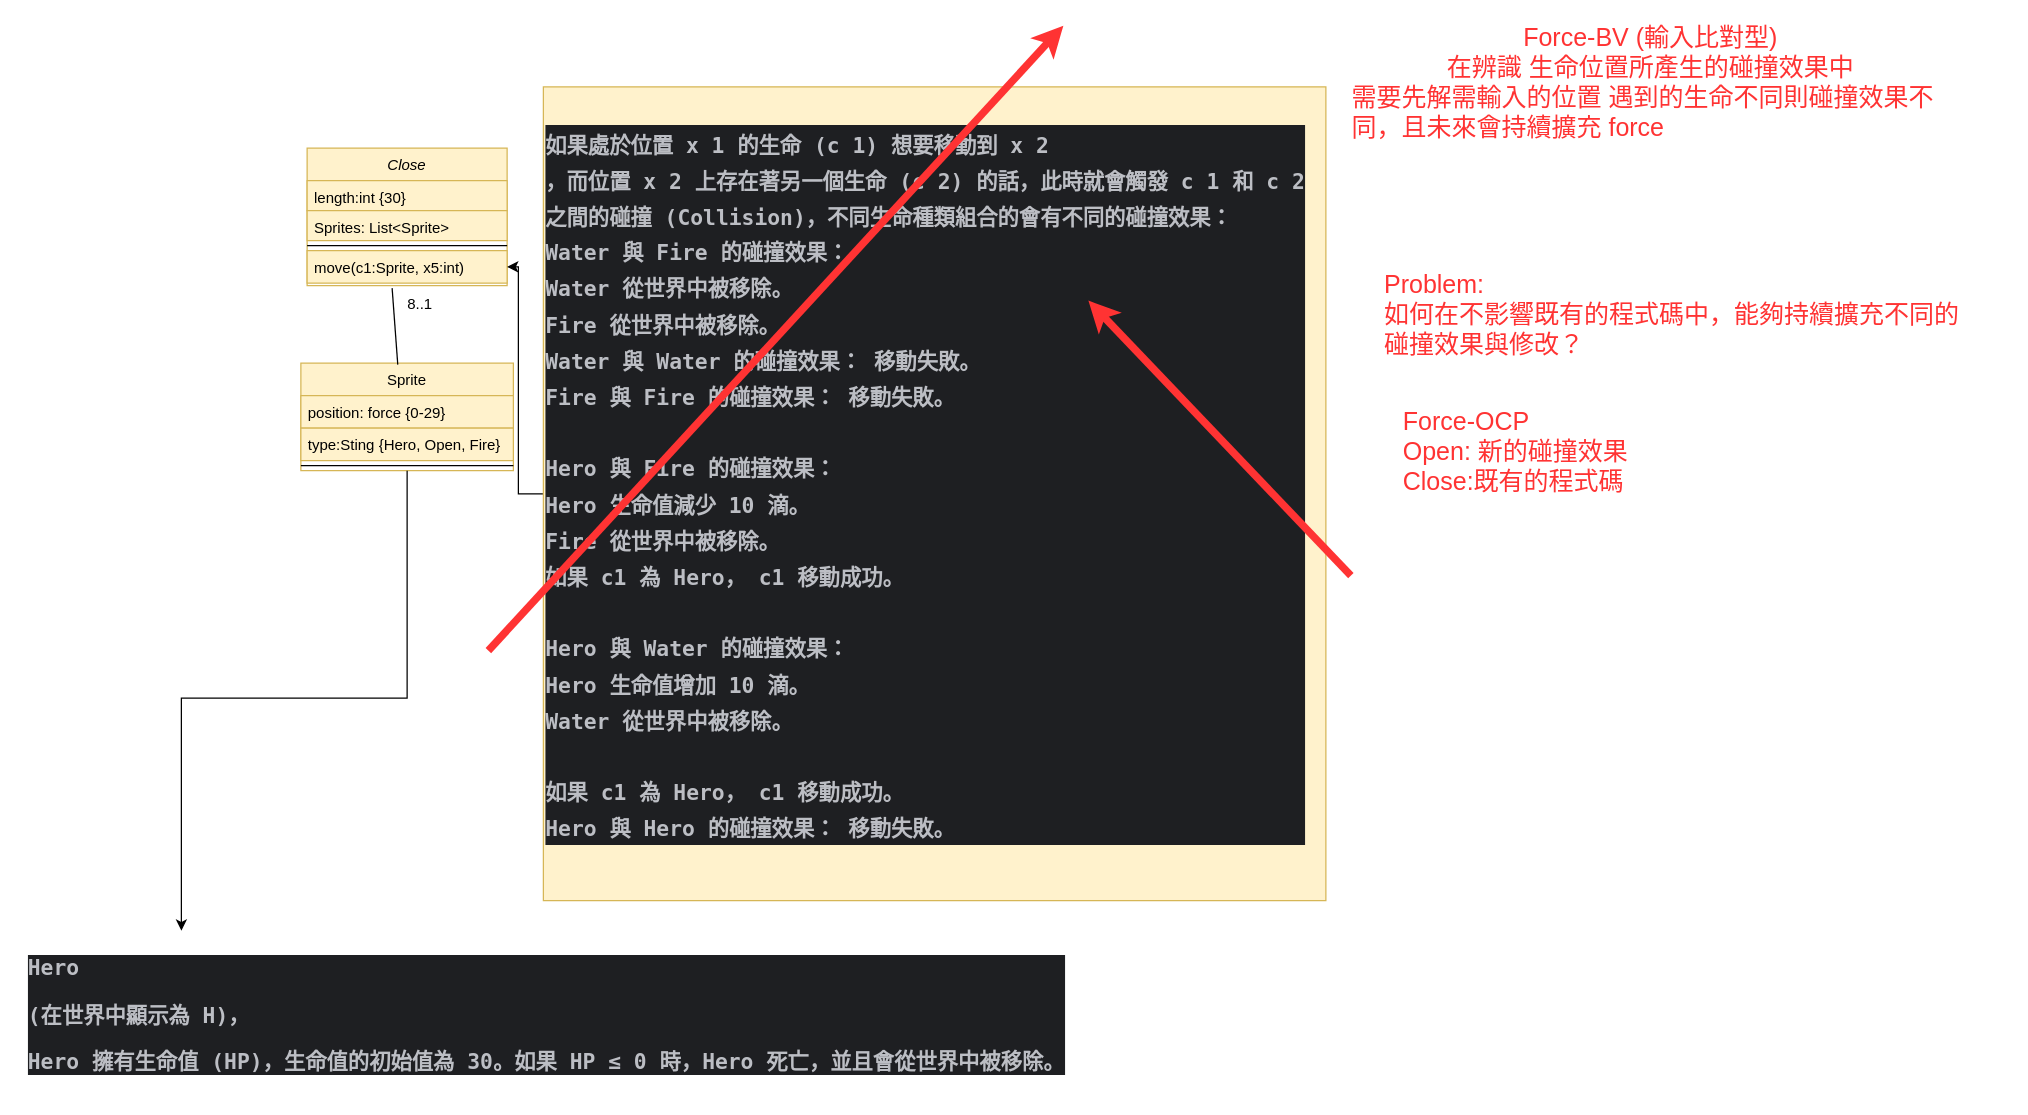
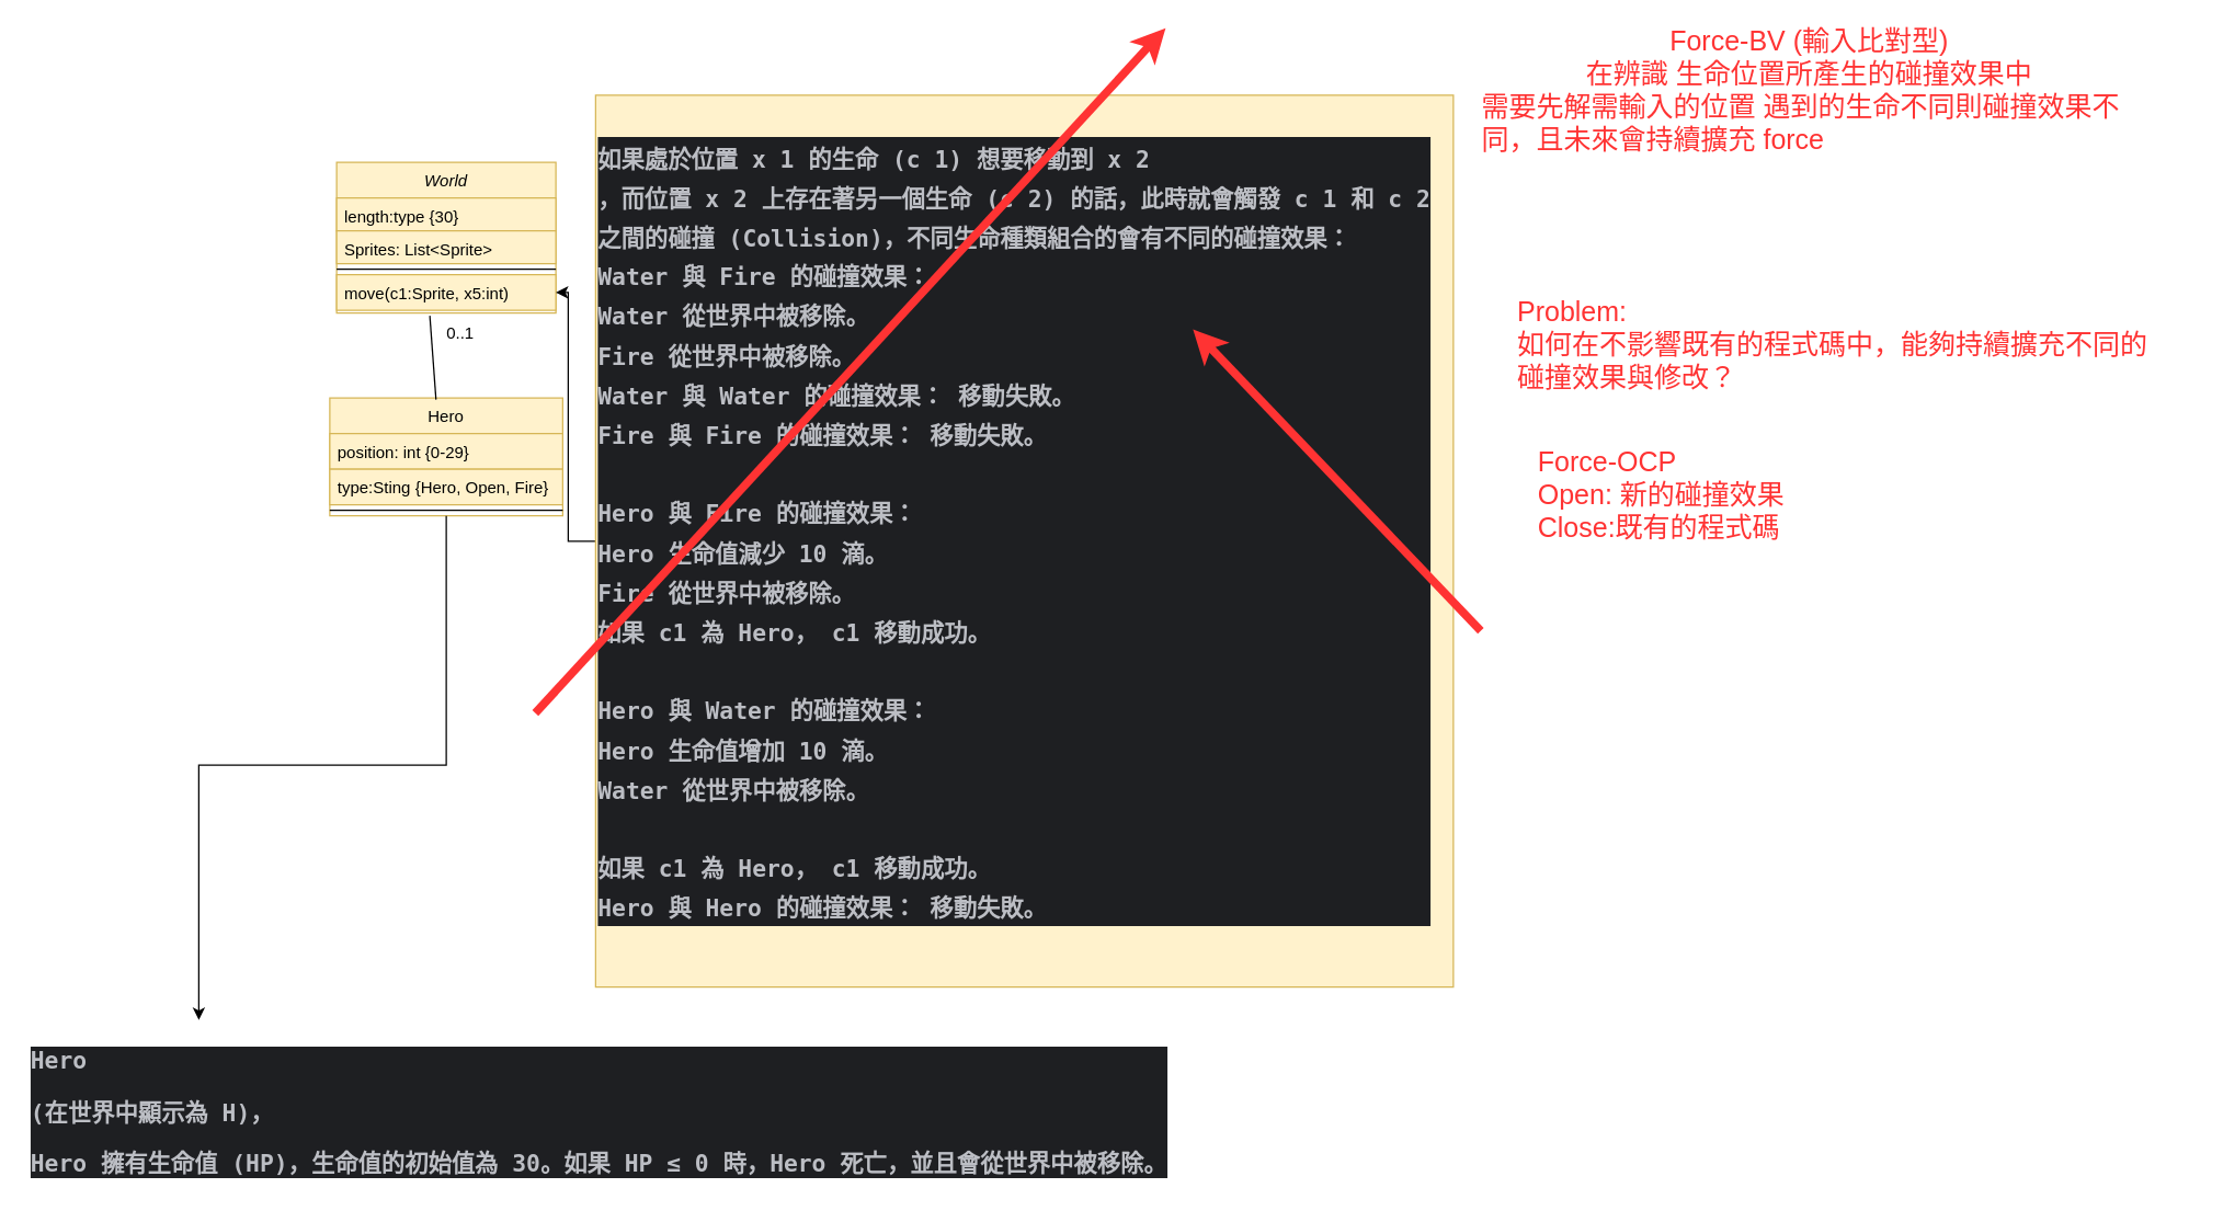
- <mxCell id="2" value="Close" style="swimlane;fontStyle=2;align=center;verticalAlign=top;childLayout=stackLayout;horizontal=1;startSize=26;horizontalStack=0;resizeParent=1;resizeLast=0;collapsible=1;marginBottom=0;rounded=0;shadow=0;strokeWidth=1;fillColor=#fff2cc;strokeColor=#d6b656;" parent="1" vertex="1"><mxGeometry x="245" y="118" width="160" height="110" as="geometry"><mxRectangle x="230" y="140" width="160" height="26" as="alternateBounds" /></mxGeometry></mxCell>
+ <mxCell id="2" value="World" style="swimlane;fontStyle=2;align=center;verticalAlign=top;childLayout=stackLayout;horizontal=1;startSize=26;horizontalStack=0;resizeParent=1;resizeLast=0;collapsible=1;marginBottom=0;rounded=0;shadow=0;strokeWidth=1;fillColor=#fff2cc;strokeColor=#d6b656;" parent="1" vertex="1"><mxGeometry x="245" y="118" width="160" height="110" as="geometry"><mxRectangle x="230" y="140" width="160" height="26" as="alternateBounds" /></mxGeometry></mxCell>
- <mxCell id="3" value="length:int {30}" style="text;align=left;verticalAlign=top;spacingLeft=4;spacingRight=4;overflow=hidden;rotatable=0;points=[[0,0.5],[1,0.5]];portConstraint=eastwest;fillColor=#fff2cc;strokeColor=#d6b656;" parent="2" vertex="1"><mxGeometry y="26" width="160" height="24" as="geometry" /></mxCell>
+ <mxCell id="3" value="length:type {30}" style="text;align=left;verticalAlign=top;spacingLeft=4;spacingRight=4;overflow=hidden;rotatable=0;points=[[0,0.5],[1,0.5]];portConstraint=eastwest;fillColor=#fff2cc;strokeColor=#d6b656;" parent="2" vertex="1"><mxGeometry y="26" width="160" height="24" as="geometry" /></mxCell>
- <mxCell id="12" value="8..1" style="text;html=1;align=center;verticalAlign=middle;resizable=0;points=[];autosize=1;strokeColor=none;fillColor=none;" vertex="1" parent="1"><mxGeometry x="315" y="228" width="40" height="30" as="geometry" /></mxCell>
+ <mxCell id="12" value="0..1" style="text;html=1;align=center;verticalAlign=middle;resizable=0;points=[];autosize=1;strokeColor=none;fillColor=none;" vertex="1" parent="1"><mxGeometry x="315" y="228" width="40" height="30" as="geometry" /></mxCell>
- <mxCell id="7" value="Sprite" style="swimlane;fontStyle=0;align=center;verticalAlign=top;childLayout=stackLayout;horizontal=1;startSize=26;horizontalStack=0;resizeParent=1;resizeLast=0;collapsible=1;marginBottom=0;rounded=0;shadow=0;strokeWidth=1;fillColor=#fff2cc;strokeColor=#d6b656;" parent="1" vertex="1"><mxGeometry x="240" y="290" width="170" height="86" as="geometry"><mxRectangle x="130" y="380" width="160" height="26" as="alternateBounds" /></mxGeometry></mxCell>
+ <mxCell id="7" value="Hero" style="swimlane;fontStyle=0;align=center;verticalAlign=top;childLayout=stackLayout;horizontal=1;startSize=26;horizontalStack=0;resizeParent=1;resizeLast=0;collapsible=1;marginBottom=0;rounded=0;shadow=0;strokeWidth=1;fillColor=#fff2cc;strokeColor=#d6b656;" parent="1" vertex="1"><mxGeometry x="240" y="290" width="170" height="86" as="geometry"><mxRectangle x="130" y="380" width="160" height="26" as="alternateBounds" /></mxGeometry></mxCell>
- <mxCell id="8" value="position: force {0-29}" style="text;align=left;verticalAlign=top;spacingLeft=4;spacingRight=4;overflow=hidden;rotatable=0;points=[[0,0.5],[1,0.5]];portConstraint=eastwest;fillColor=#fff2cc;strokeColor=#d6b656;" parent="7" vertex="1"><mxGeometry y="26" width="170" height="26" as="geometry" /></mxCell>
+ <mxCell id="8" value="position: int {0-29}" style="text;align=left;verticalAlign=top;spacingLeft=4;spacingRight=4;overflow=hidden;rotatable=0;points=[[0,0.5],[1,0.5]];portConstraint=eastwest;fillColor=#fff2cc;strokeColor=#d6b656;" parent="7" vertex="1"><mxGeometry y="26" width="170" height="26" as="geometry" /></mxCell>
